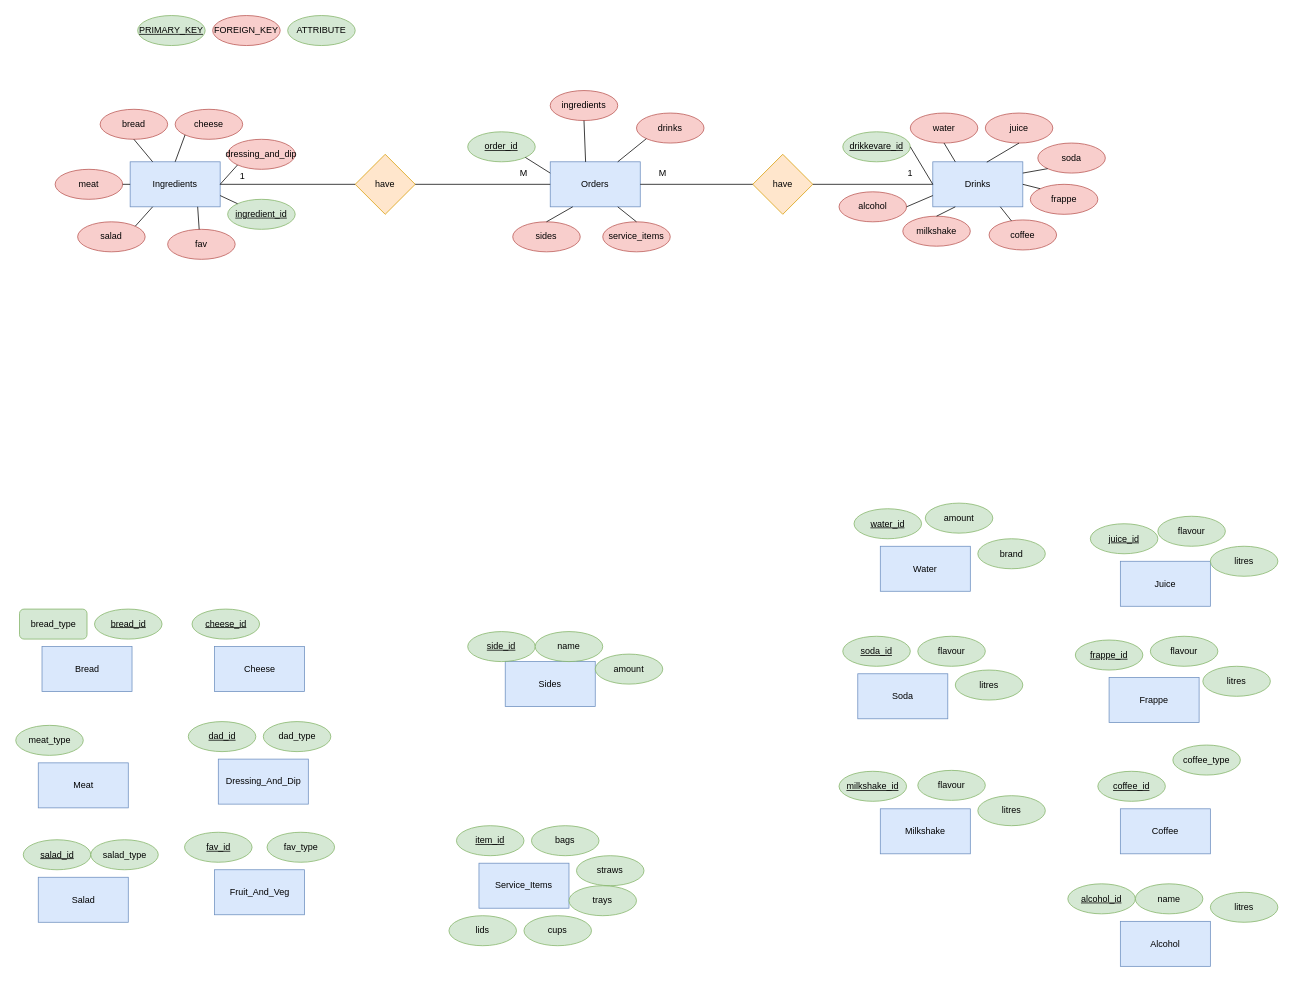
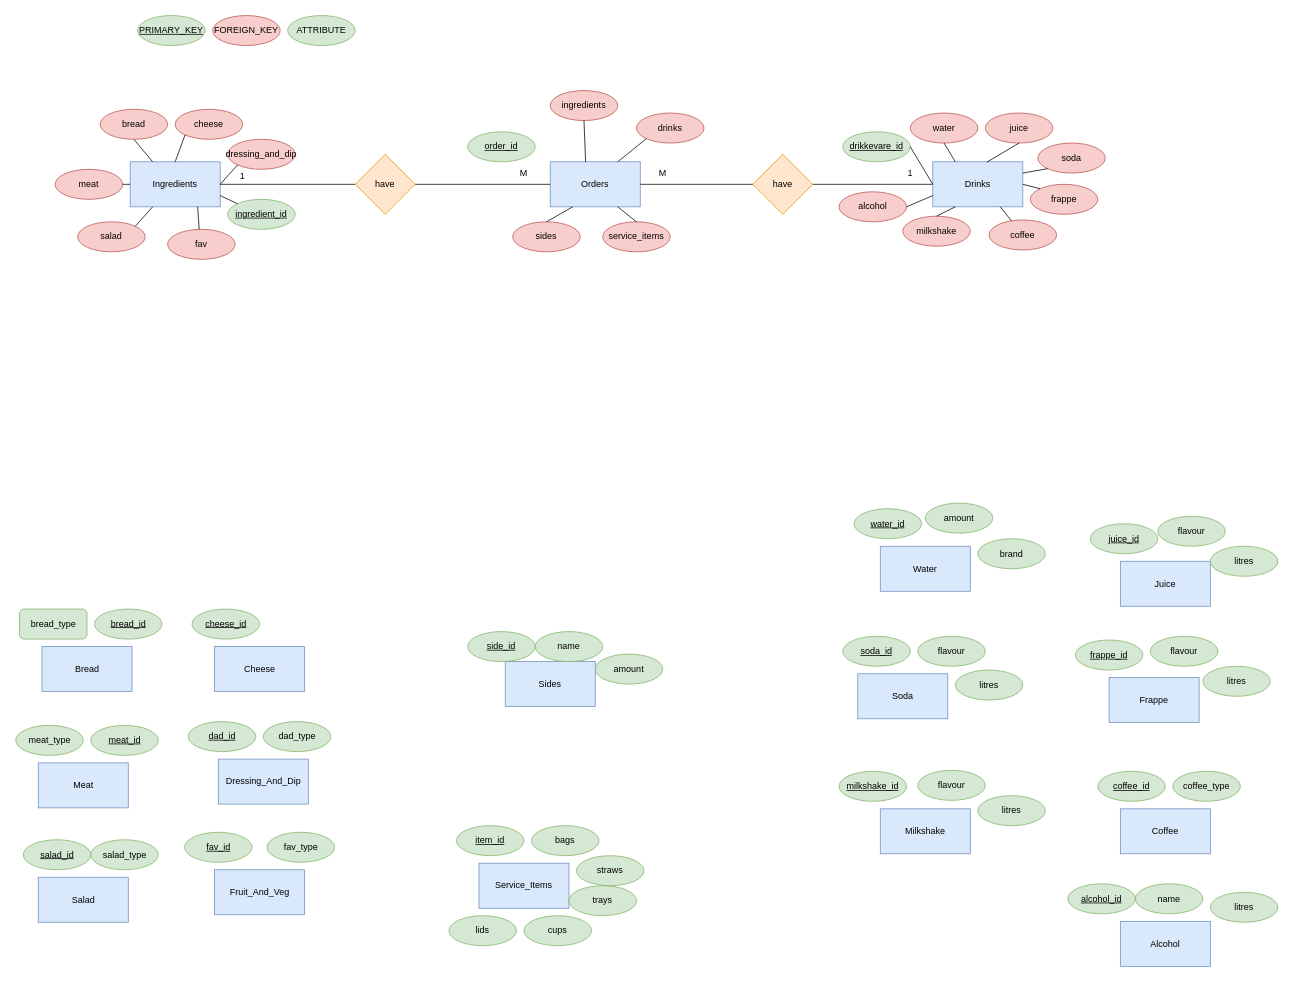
- <mxCell id="91" value="" style="endArrow=none;html=1;rounded=0;entryX=1;entryY=1;entryDx=0;entryDy=0;exitX=0;exitY=0.25;exitDx=0;exitDy=0;" edge="1" parent="1" source="62" target="63"><mxGeometry width="50" height="50" relative="1" as="geometry"><mxPoint x="773" y="460" as="sourcePoint" /><mxPoint x="823" y="410" as="targetPoint" /></mxGeometry></mxCell>
+ <mxCell id="15" value="&lt;u&gt;meat_id&lt;/u&gt;" style="ellipse;whiteSpace=wrap;html=1;fillColor=#d5e8d4;strokeColor=#82b366;" vertex="1" parent="1"><mxGeometry x="120.5" y="966.25" width="90" height="40" as="geometry" /></mxCell>
- <mxCell id="49" value="coffee_type" style="ellipse;whiteSpace=wrap;html=1;fillColor=#d5e8d4;strokeColor=#82b366;" vertex="1" parent="1"><mxGeometry x="1563" y="992.5" width="90" height="40" as="geometry" /></mxCell>
+ <mxCell id="49" value="coffee_type" style="ellipse;whiteSpace=wrap;html=1;fillColor=#d5e8d4;strokeColor=#82b366;" vertex="1" parent="1"><mxGeometry x="1563" y="1027.5" width="90" height="40" as="geometry" /></mxCell>
